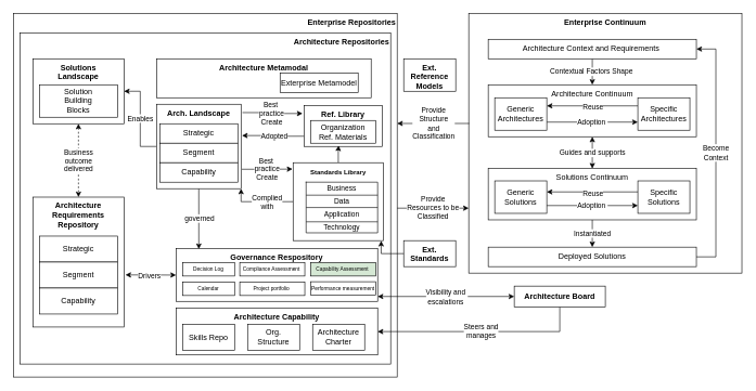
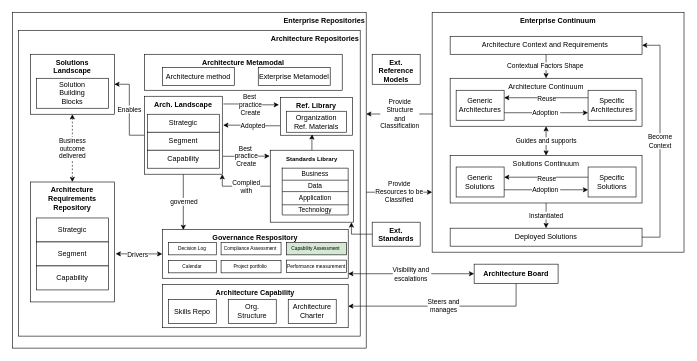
+ <mxCell id="27" value="Architecture method" style="rounded=0;whiteSpace=wrap;html=1;" vertex="1" parent="5"><mxGeometry x="270" y="112" width="120" height="30" as="geometry" /></mxCell>
